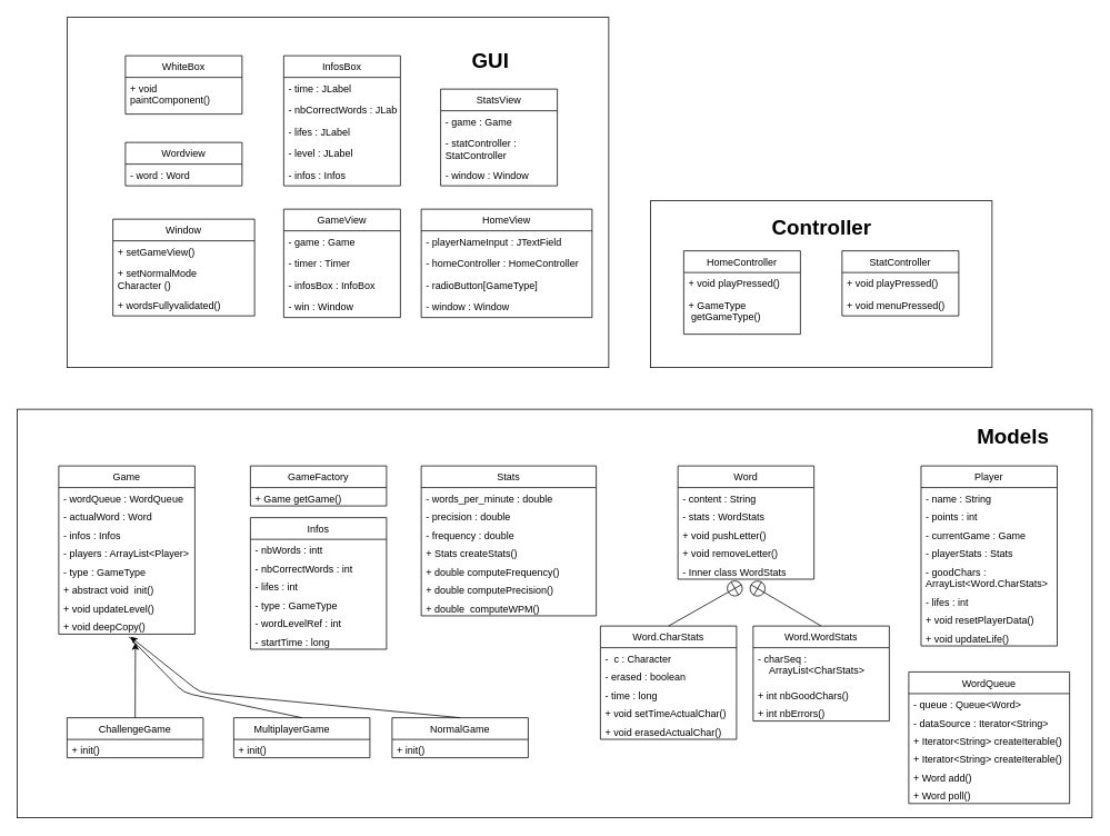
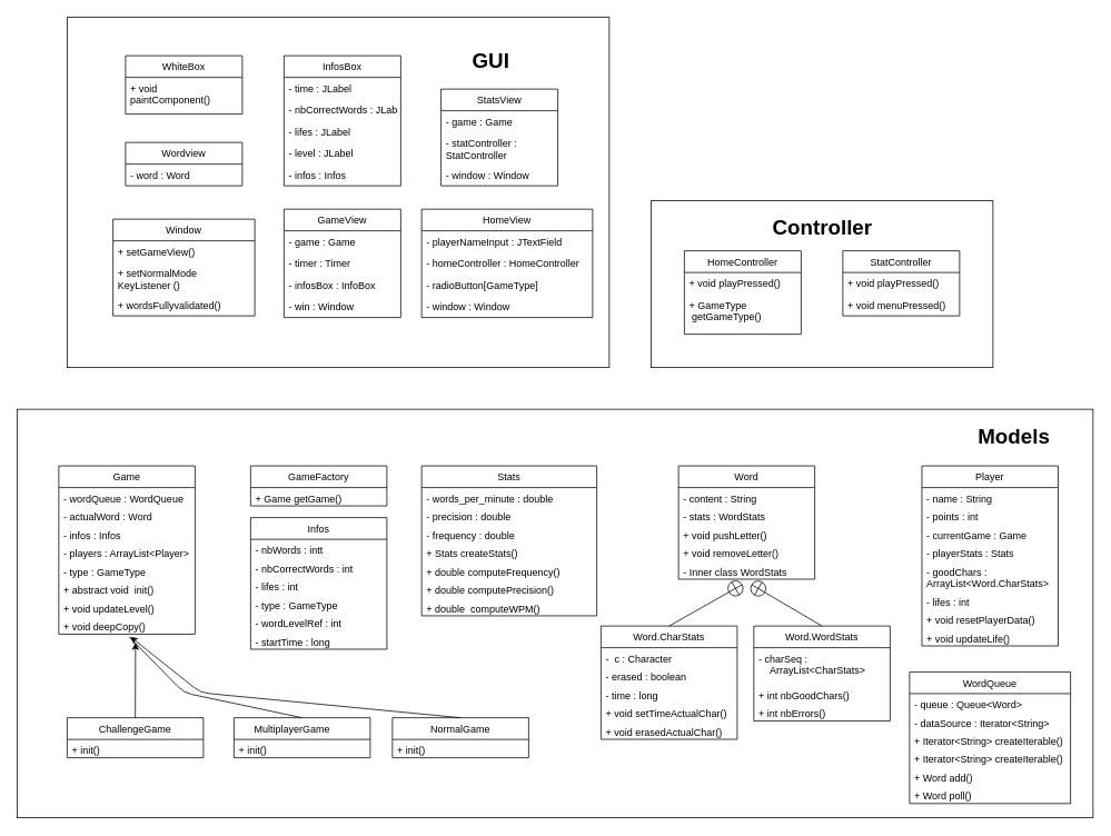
- <mxCell id="29" value="+ setNormalMode&#10;Character ()" style="text;strokeColor=none;fillColor=none;align=left;verticalAlign=top;spacingLeft=4;spacingRight=4;overflow=hidden;rotatable=0;points=[[0,0.5],[1,0.5]];portConstraint=eastwest;" parent="27" vertex="1"><mxGeometry y="52" width="170" height="38" as="geometry" /></mxCell>
+ <mxCell id="29" value="+ setNormalMode&#10;KeyListener ()" style="text;strokeColor=none;fillColor=none;align=left;verticalAlign=top;spacingLeft=4;spacingRight=4;overflow=hidden;rotatable=0;points=[[0,0.5],[1,0.5]];portConstraint=eastwest;" parent="27" vertex="1"><mxGeometry y="52" width="170" height="38" as="geometry" /></mxCell>
